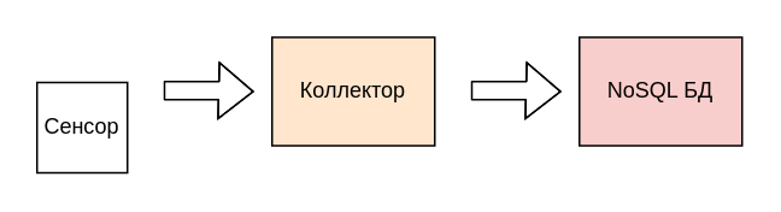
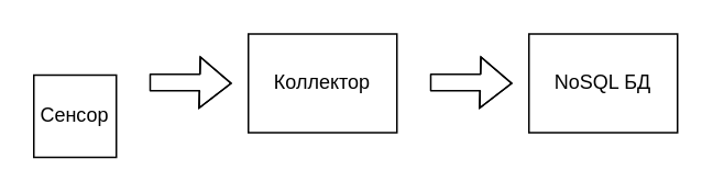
- <mxCell id="3" value="Коллектор" style="rounded=0;whiteSpace=wrap;html=1;fillColor=#ffe6cc;" vertex="1" parent="1"><mxGeometry x="150" y="20" width="90" height="60" as="geometry" /></mxCell>
+ <mxCell id="3" value="Коллектор" style="rounded=0;whiteSpace=wrap;html=1;" vertex="1" parent="1"><mxGeometry x="150" y="20" width="90" height="60" as="geometry" /></mxCell>
- <mxCell id="5" value="NoSQL БД" style="rounded=0;whiteSpace=wrap;html=1;fillColor=#f8cecc;" vertex="1" parent="1"><mxGeometry x="320" y="20" width="90" height="60" as="geometry" /></mxCell>
+ <mxCell id="5" value="NoSQL БД" style="rounded=0;whiteSpace=wrap;html=1;" vertex="1" parent="1"><mxGeometry x="320" y="20" width="90" height="60" as="geometry" /></mxCell>
